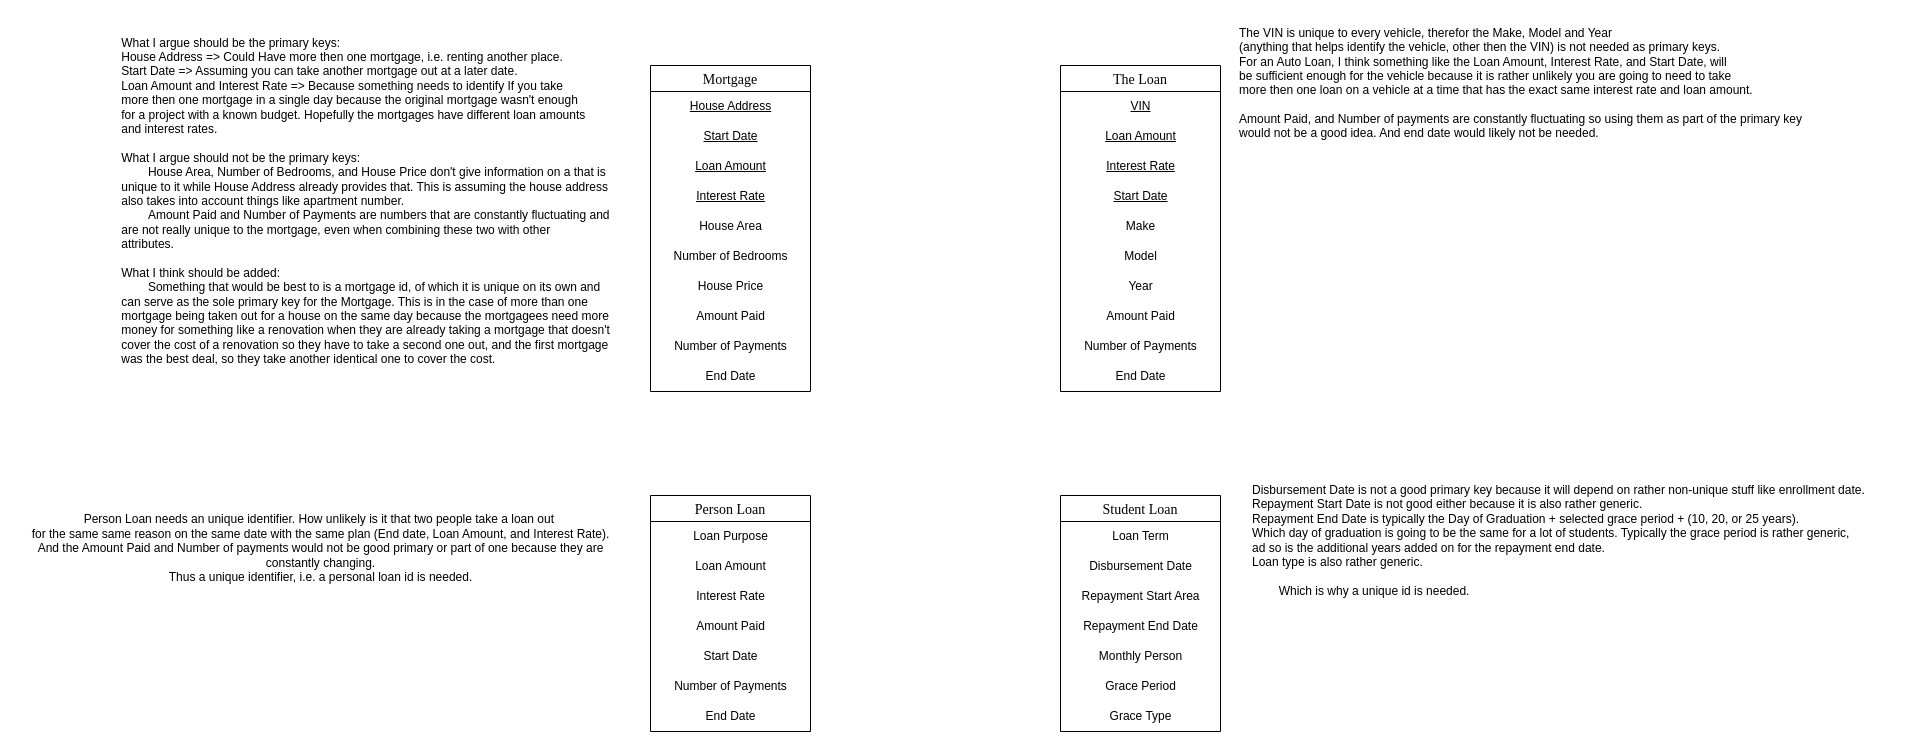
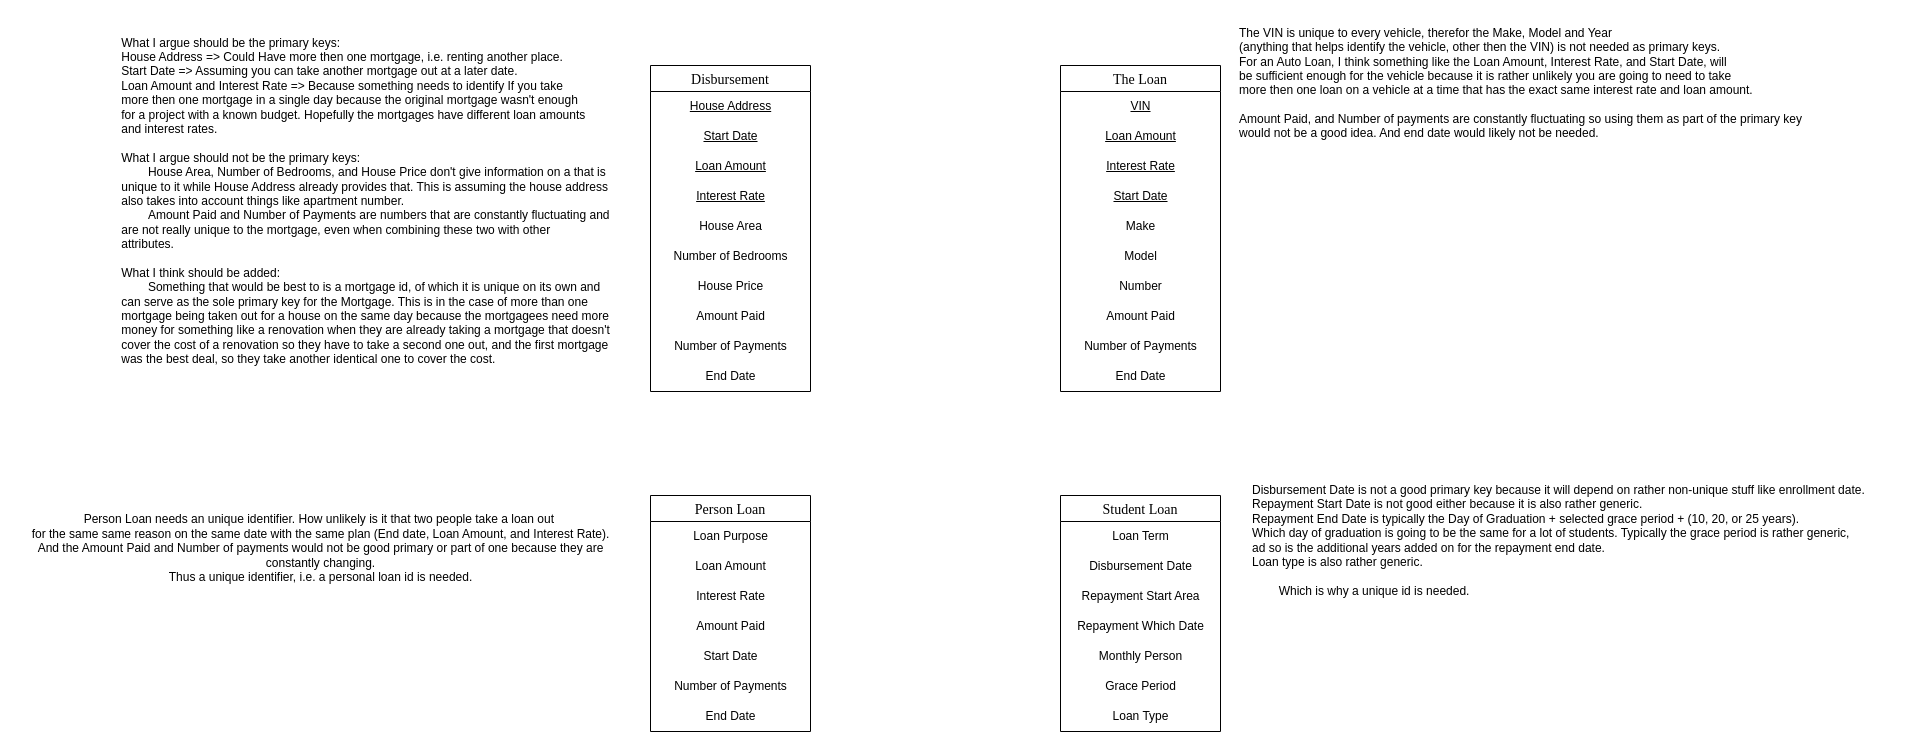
- <mxCell id="2" value="Mortgage" style="swimlane;fontStyle=0;childLayout=stackLayout;horizontal=1;startSize=26;horizontalStack=0;resizeParent=1;resizeParentMax=0;resizeLast=0;collapsible=1;marginBottom=0;align=center;fontSize=14;fontFamily=Times New Roman;" vertex="1" parent="1"><mxGeometry x="650" y="65" width="160" height="326" as="geometry"><mxRectangle x="380" y="170" width="60" height="30" as="alternateBounds" /></mxGeometry></mxCell>
+ <mxCell id="2" value="Disbursement" style="swimlane;fontStyle=0;childLayout=stackLayout;horizontal=1;startSize=26;horizontalStack=0;resizeParent=1;resizeParentMax=0;resizeLast=0;collapsible=1;marginBottom=0;align=center;fontSize=14;fontFamily=Times New Roman;" vertex="1" parent="1"><mxGeometry x="650" y="65" width="160" height="326" as="geometry"><mxRectangle x="380" y="170" width="60" height="30" as="alternateBounds" /></mxGeometry></mxCell>
- <mxCell id="20" value="Year" style="text;html=1;align=center;verticalAlign=middle;resizable=0;points=[];autosize=1;strokeColor=none;fillColor=none;fontStyle=0" vertex="1" parent="13"><mxGeometry y="206" width="160" height="30" as="geometry" /></mxCell>
+ <mxCell id="20" value="Number" style="text;html=1;align=center;verticalAlign=middle;resizable=0;points=[];autosize=1;strokeColor=none;fillColor=none;fontStyle=0" vertex="1" parent="13"><mxGeometry y="206" width="160" height="30" as="geometry" /></mxCell>
- <mxCell id="36" value="Repayment End Date" style="text;html=1;align=center;verticalAlign=middle;resizable=0;points=[];autosize=1;strokeColor=none;fillColor=none;" vertex="1" parent="32"><mxGeometry y="116" width="160" height="30" as="geometry" /></mxCell>
+ <mxCell id="36" value="Repayment Which Date" style="text;html=1;align=center;verticalAlign=middle;resizable=0;points=[];autosize=1;strokeColor=none;fillColor=none;" vertex="1" parent="32"><mxGeometry y="116" width="160" height="30" as="geometry" /></mxCell>
- <mxCell id="39" value="Grace Type" style="text;html=1;align=center;verticalAlign=middle;resizable=0;points=[];autosize=1;strokeColor=none;fillColor=none;" vertex="1" parent="32"><mxGeometry y="206" width="160" height="30" as="geometry" /></mxCell>
+ <mxCell id="39" value="Loan Type" style="text;html=1;align=center;verticalAlign=middle;resizable=0;points=[];autosize=1;strokeColor=none;fillColor=none;" vertex="1" parent="32"><mxGeometry y="206" width="160" height="30" as="geometry" /></mxCell>
